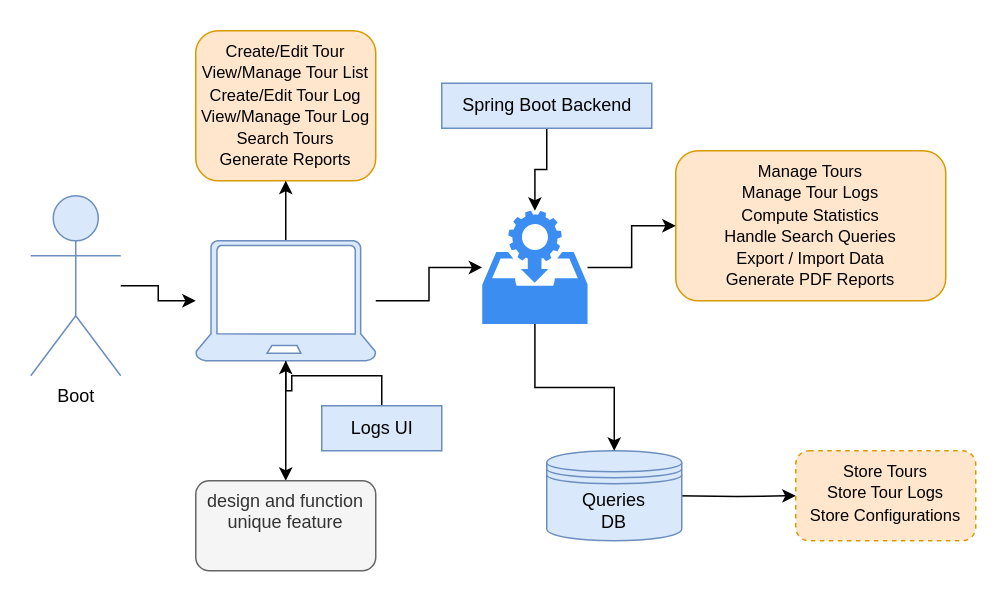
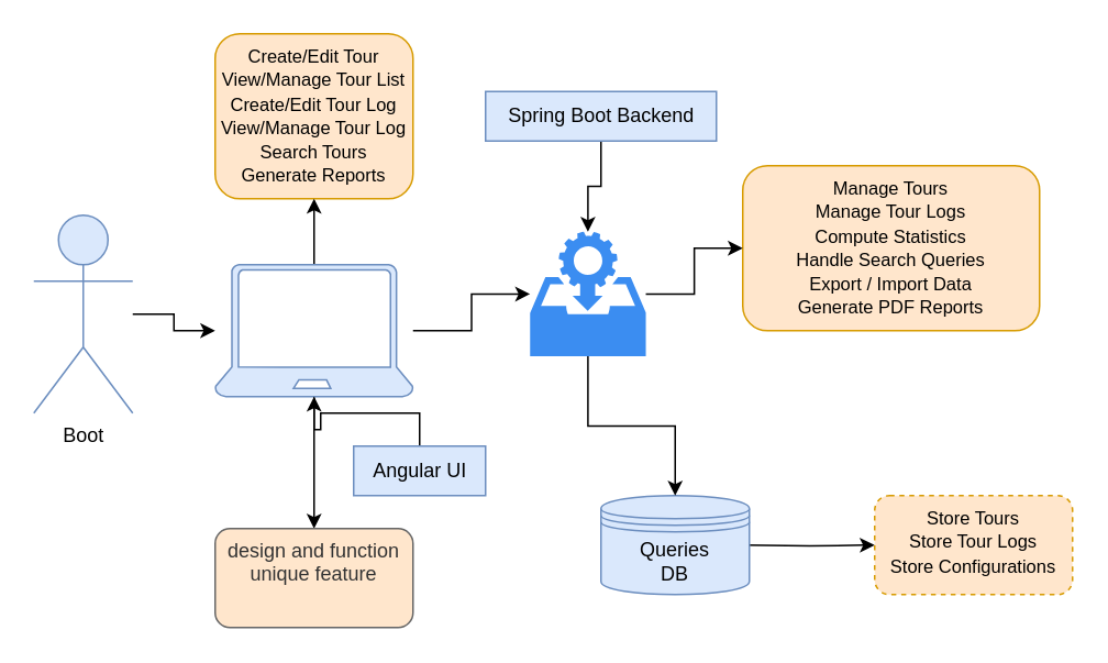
- <mxCell id="17" value="Logs UI" style="text;html=1;align=center;verticalAlign=middle;resizable=0;points=[];autosize=1;strokeColor=#6c8ebf;fillColor=#dae8fc;" parent="1" vertex="1"><mxGeometry x="214" y="270" width="80" height="30" as="geometry" /></mxCell>
+ <mxCell id="17" value="Angular UI" style="text;html=1;align=center;verticalAlign=middle;resizable=0;points=[];autosize=1;strokeColor=#6c8ebf;fillColor=#dae8fc;" parent="1" vertex="1"><mxGeometry x="214" y="270" width="80" height="30" as="geometry" /></mxCell>
- <mxCell id="9" value="design and function&lt;div&gt;unique feature&lt;/div&gt;" style="whiteSpace=wrap;html=1;verticalAlign=top;fillColor=#f5f5f5;strokeColor=#666666;rounded=1;fontColor=#333333;" parent="1" vertex="1"><mxGeometry x="130" y="320" width="120" height="60" as="geometry" /></mxCell>
+ <mxCell id="9" value="design and function&lt;div&gt;unique feature&lt;/div&gt;" style="whiteSpace=wrap;html=1;verticalAlign=top;fillColor=#ffe6cc;strokeColor=#666666;rounded=1;fontColor=#333333;" parent="1" vertex="1"><mxGeometry x="130" y="320" width="120" height="60" as="geometry" /></mxCell>
